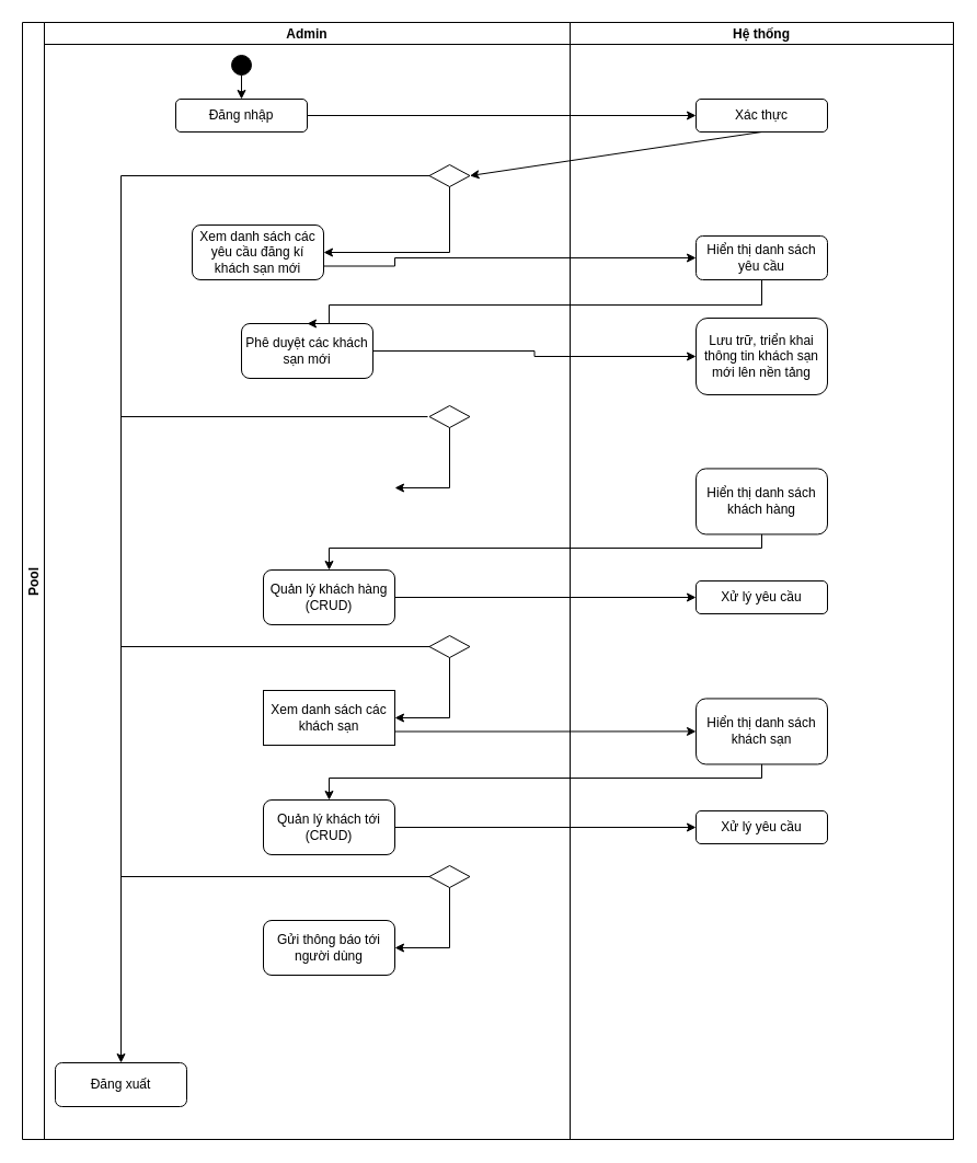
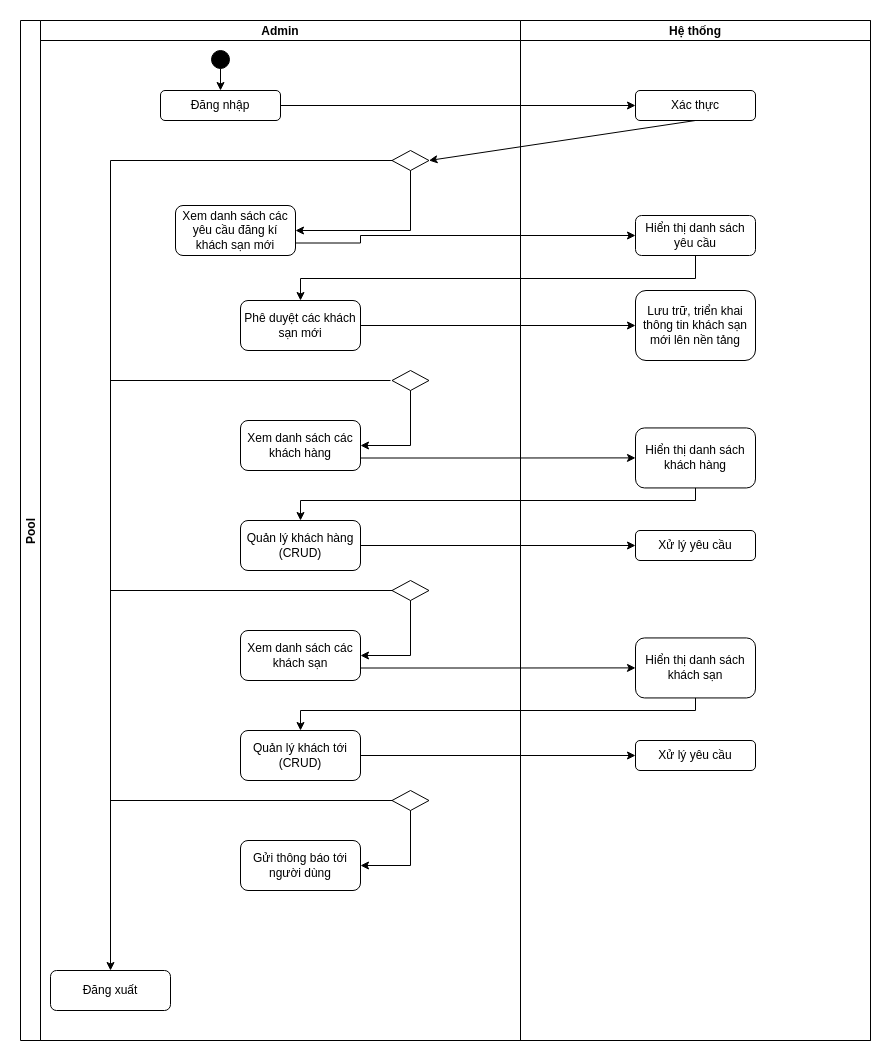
- <mxCell id="10" value="Phê duyệt các khách sạn mới" style="rounded=1;whiteSpace=wrap;html=1;" vertex="1" parent="3"><mxGeometry x="180" y="275" width="120" height="50" as="geometry" /></mxCell>
+ <mxCell id="10" value="Phê duyệt các khách sạn mới" style="rounded=1;whiteSpace=wrap;html=1;" vertex="1" parent="3"><mxGeometry x="200" y="280" width="120" height="50" as="geometry" /></mxCell>
+ <mxCell id="11" value="Xem danh sách các khách hàng" style="rounded=1;whiteSpace=wrap;html=1;" vertex="1" parent="3"><mxGeometry x="200" y="400" width="120" height="50" as="geometry" /></mxCell>
+ <mxCell id="38" style="edgeStyle=orthogonalEdgeStyle;rounded=0;orthogonalLoop=1;jettySize=auto;html=1;exitX=1;exitY=0.75;exitDx=0;exitDy=0;" edge="1" parent="2" source="11" target="19"><mxGeometry relative="1" as="geometry"><mxPoint x="650" y="437.448" as="targetPoint" /></mxGeometry></mxCell>
- <mxCell id="21" value="&lt;span id=&quot;selected_text&quot;&gt;&lt;/span&gt;Xem danh sách các khách sạn" style="whiteSpace=wrap;html=1;rounded=0;" vertex="1" parent="15"><mxGeometry x="-280" y="610" width="120" height="50" as="geometry" /></mxCell>
+ <mxCell id="21" value="&lt;span id=&quot;selected_text&quot;&gt;&lt;/span&gt;Xem danh sách các khách sạn" style="rounded=1;whiteSpace=wrap;html=1;" vertex="1" parent="15"><mxGeometry x="-280" y="610" width="120" height="50" as="geometry" /></mxCell>
